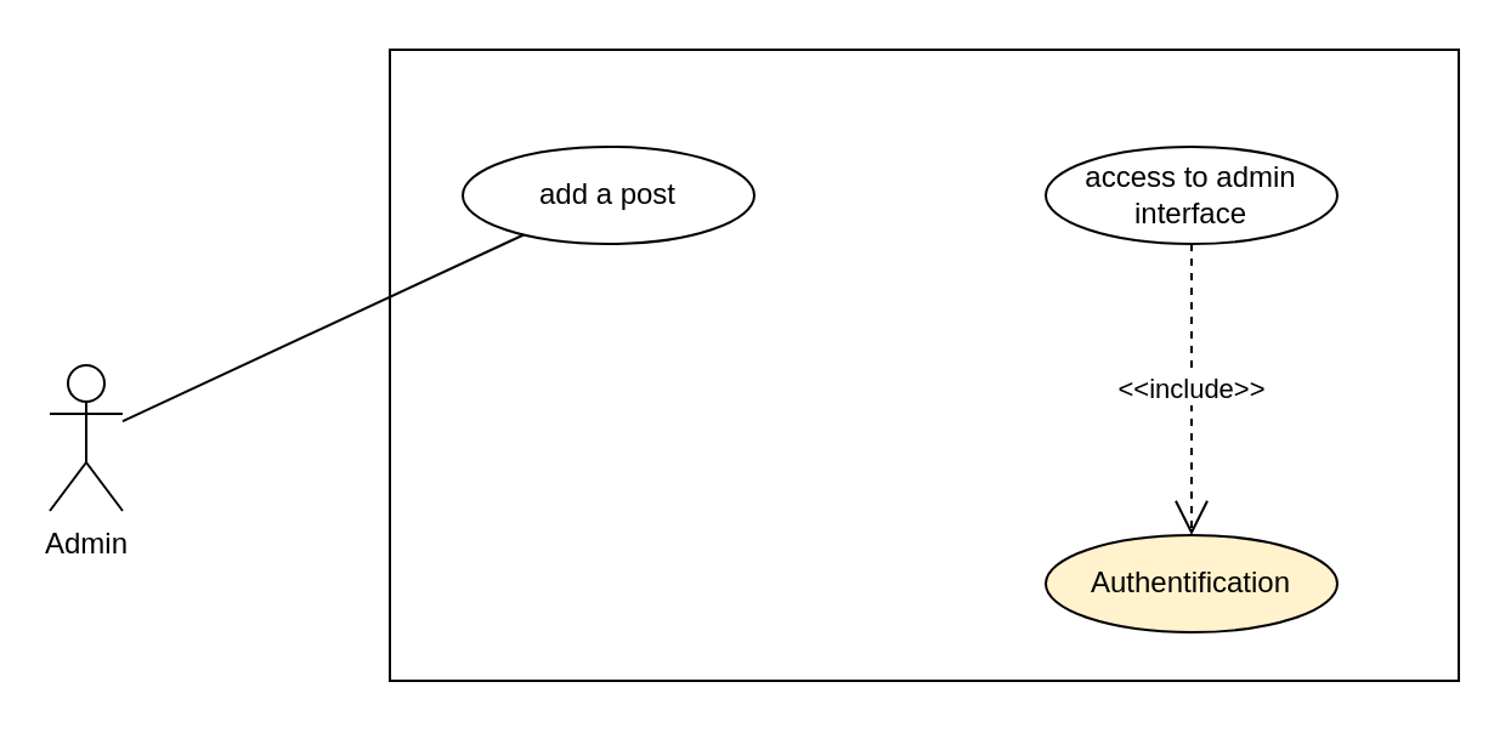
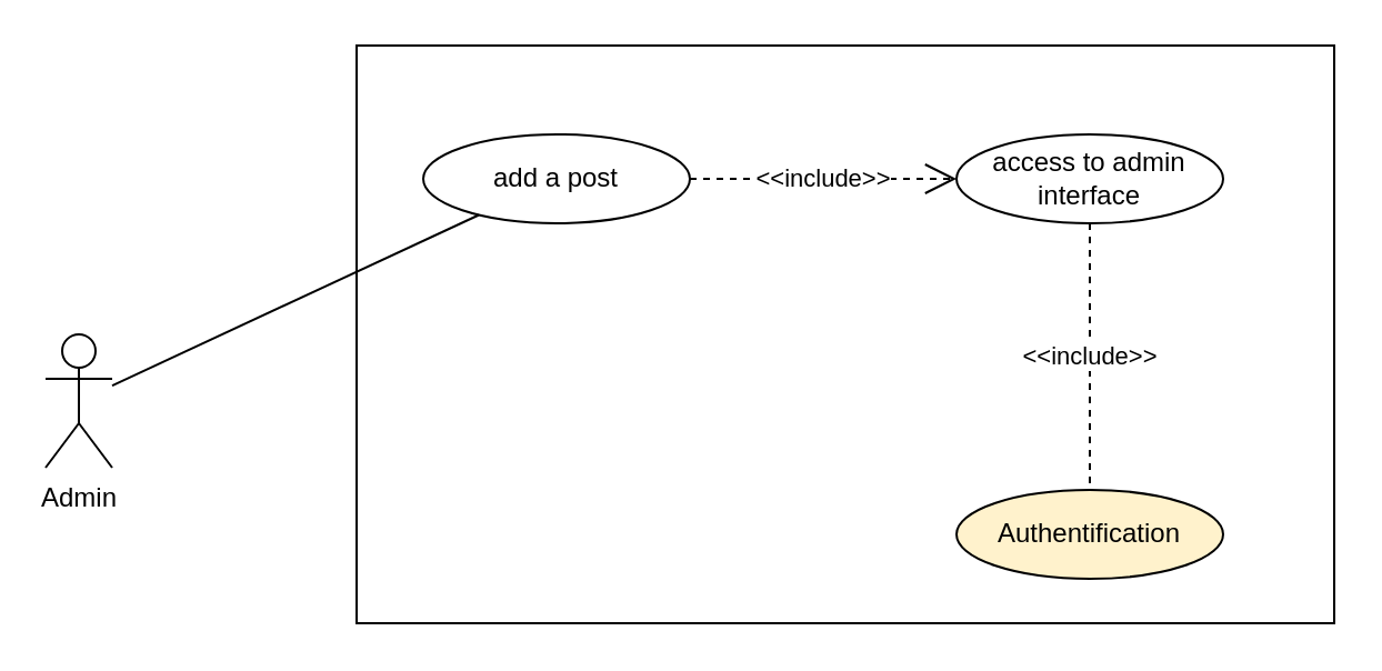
+ <mxCell id="7" value="&amp;lt;&amp;lt;include&amp;gt;&amp;gt;" style="endArrow=open;endSize=12;dashed=1;html=1;" edge="1" parent="1" source="4" target="5"><mxGeometry width="160" relative="1" as="geometry"><mxPoint x="340" y="130" as="sourcePoint" /><mxPoint x="500" y="130" as="targetPoint" /></mxGeometry></mxCell>
- <mxCell id="8" value="&amp;lt;&amp;lt;include&amp;gt;&amp;gt;" style="endArrow=open;endSize=12;dashed=1;html=1;" edge="1" parent="1" source="5" target="6"><mxGeometry width="160" relative="1" as="geometry"><mxPoint x="320" y="90" as="sourcePoint" /><mxPoint x="440" y="90" as="targetPoint" /></mxGeometry></mxCell>
+ <mxCell id="8" value="&amp;lt;&amp;lt;include&amp;gt;&amp;gt;" style="endArrow=none;endSize=12;dashed=1;html=1;" edge="1" parent="1" source="5" target="6"><mxGeometry width="160" relative="1" as="geometry"><mxPoint x="320" y="90" as="sourcePoint" /><mxPoint x="440" y="90" as="targetPoint" /></mxGeometry></mxCell>
